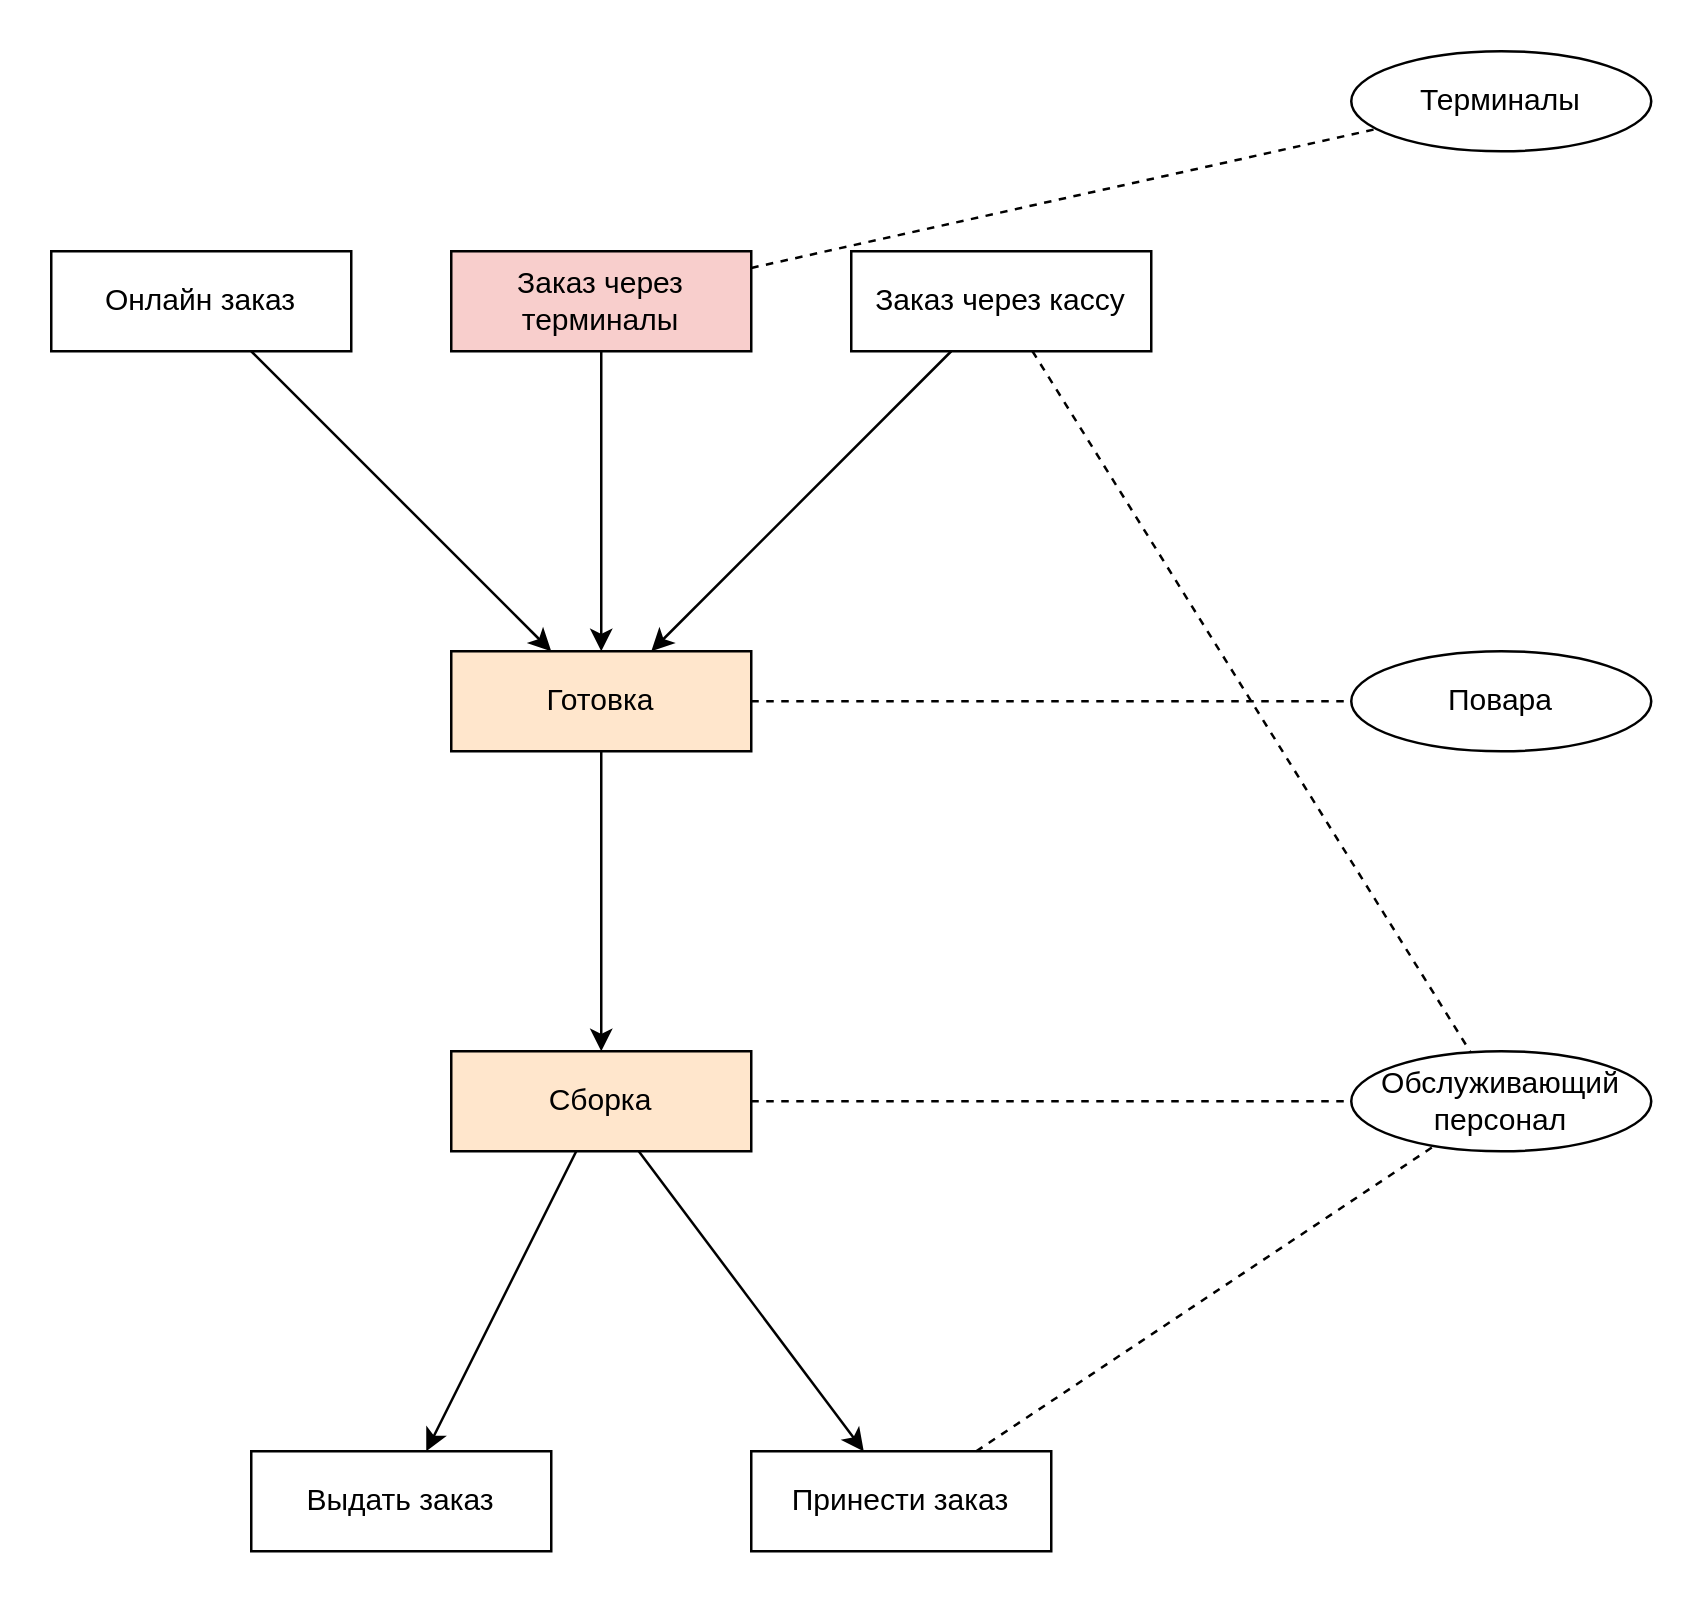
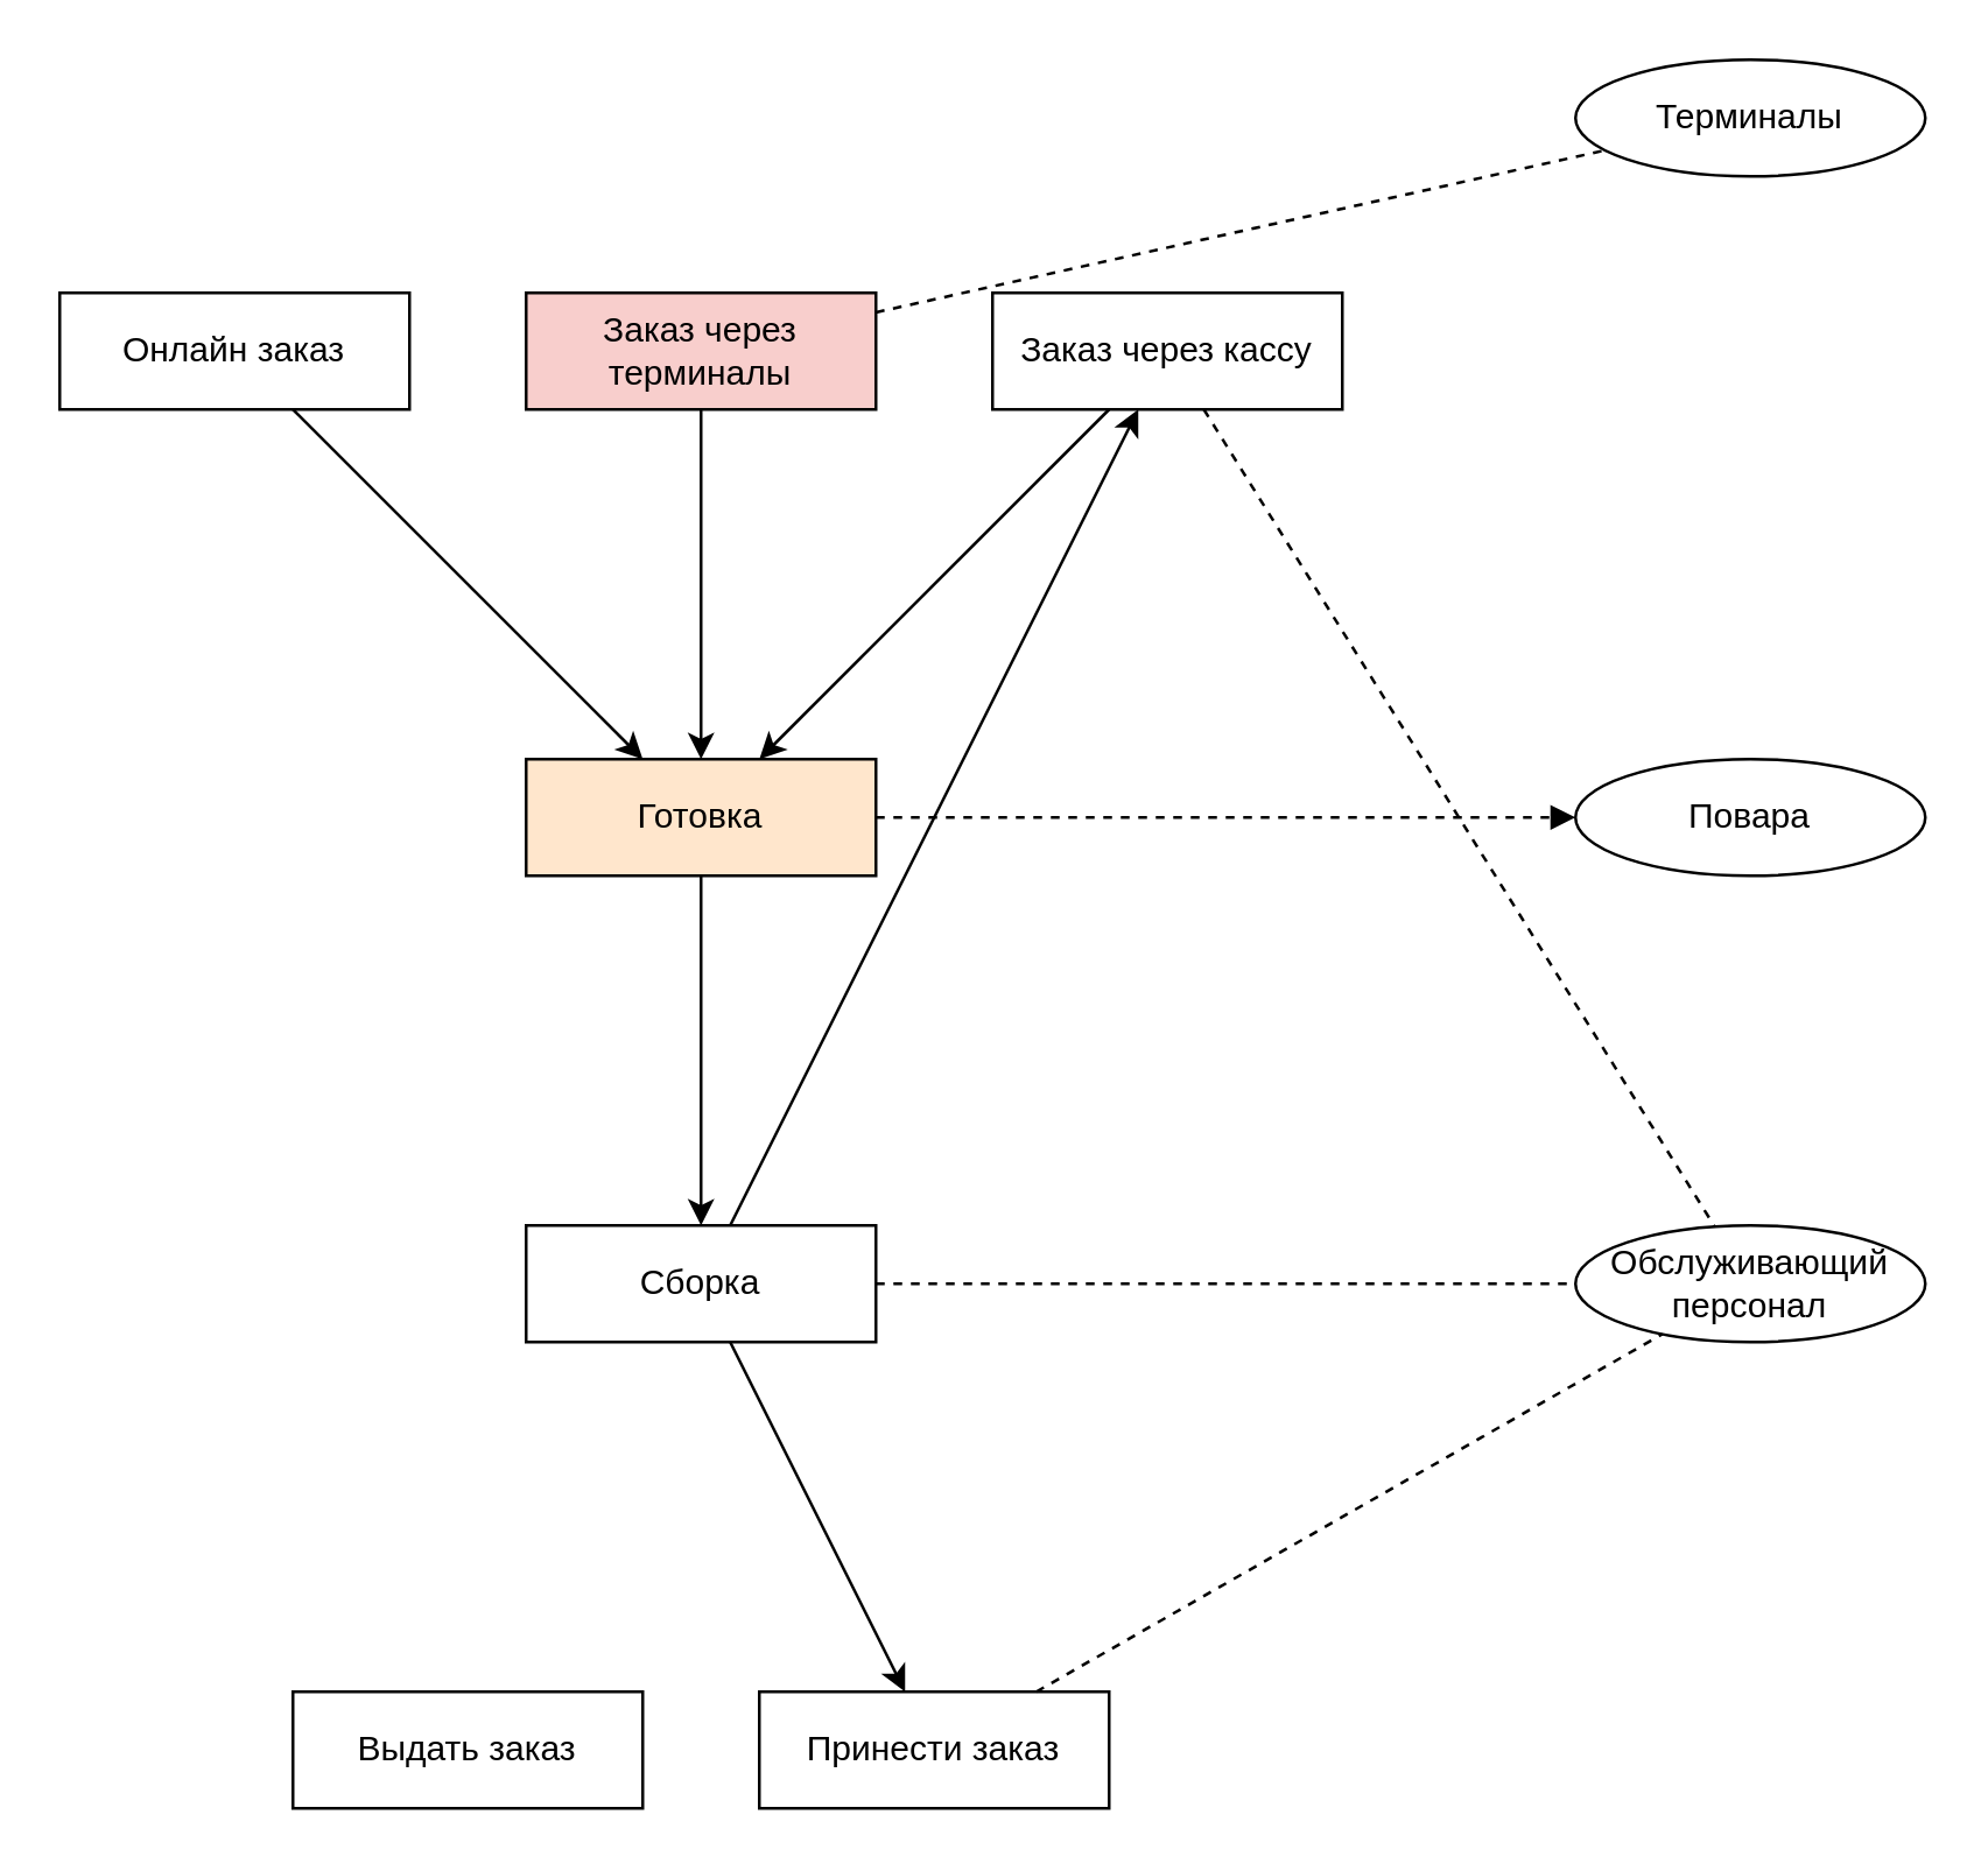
- <mxCell id="19" value="" style="endArrow=none;html=1;rounded=0;dashed=1;" edge="1" parent="1" source="7" target="8"><mxGeometry width="50" height="50" relative="1" as="geometry"><mxPoint x="274.96" y="345.91" as="sourcePoint" /><mxPoint x="524.96" y="289.91" as="targetPoint" /></mxGeometry></mxCell>
+ <mxCell id="19" value="" style="endArrow=block;html=1;rounded=0;dashed=1;" edge="1" parent="1" source="7" target="8"><mxGeometry width="50" height="50" relative="1" as="geometry"><mxPoint x="274.96" y="345.91" as="sourcePoint" /><mxPoint x="524.96" y="289.91" as="targetPoint" /></mxGeometry></mxCell>
- <mxCell id="9" value="Сборка" style="rounded=0;whiteSpace=wrap;html=1;fillColor=#ffe6cc;" vertex="1" parent="1"><mxGeometry x="180" y="420" width="120" height="40" as="geometry" /></mxCell>
+ <mxCell id="9" value="Сборка" style="rounded=0;whiteSpace=wrap;html=1;" vertex="1" parent="1"><mxGeometry x="180" y="420" width="120" height="40" as="geometry" /></mxCell>
- <mxCell id="16" value="" style="endArrow=classic;html=1;rounded=0;" edge="1" parent="1" source="9" target="10"><mxGeometry width="50" height="50" relative="1" as="geometry"><mxPoint x="325" y="550" as="sourcePoint" /><mxPoint x="325" y="670" as="targetPoint" /></mxGeometry></mxCell>
+ <mxCell id="16" value="" style="endArrow=classic;html=1;rounded=0;" edge="1" parent="1" source="9" target="4"><mxGeometry width="50" height="50" relative="1" as="geometry"><mxPoint x="325" y="550" as="sourcePoint" /><mxPoint x="325" y="670" as="targetPoint" /></mxGeometry></mxCell>
- <mxCell id="11" value="Принести заказ" style="rounded=0;whiteSpace=wrap;html=1;" vertex="1" parent="1"><mxGeometry x="300" y="580" width="120" height="40" as="geometry" /></mxCell>
+ <mxCell id="11" value="Принести заказ" style="rounded=0;whiteSpace=wrap;html=1;" vertex="1" parent="1"><mxGeometry x="260" y="580" width="120" height="40" as="geometry" /></mxCell>
